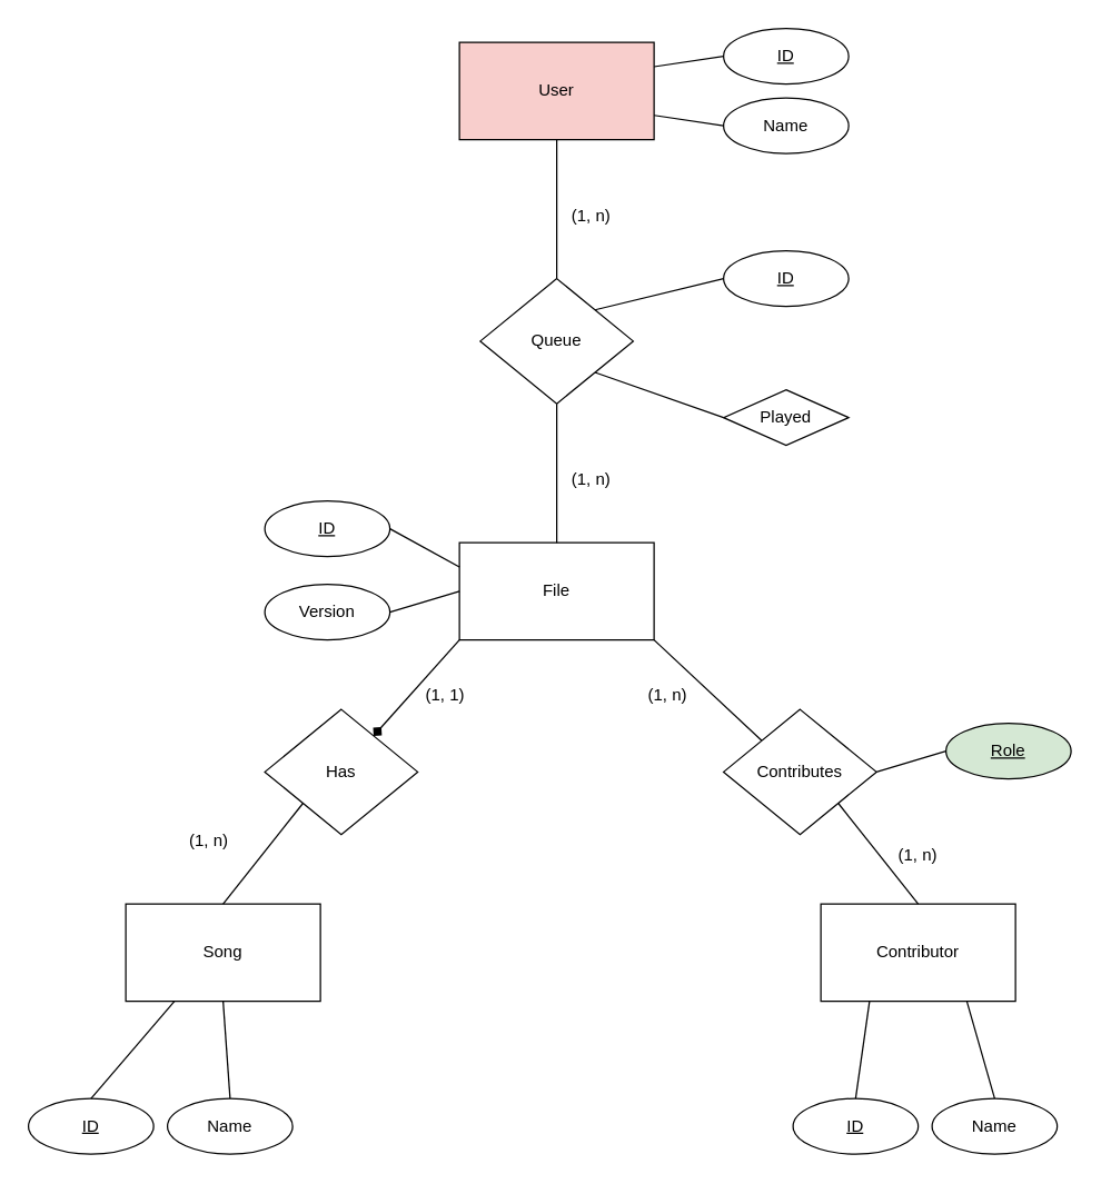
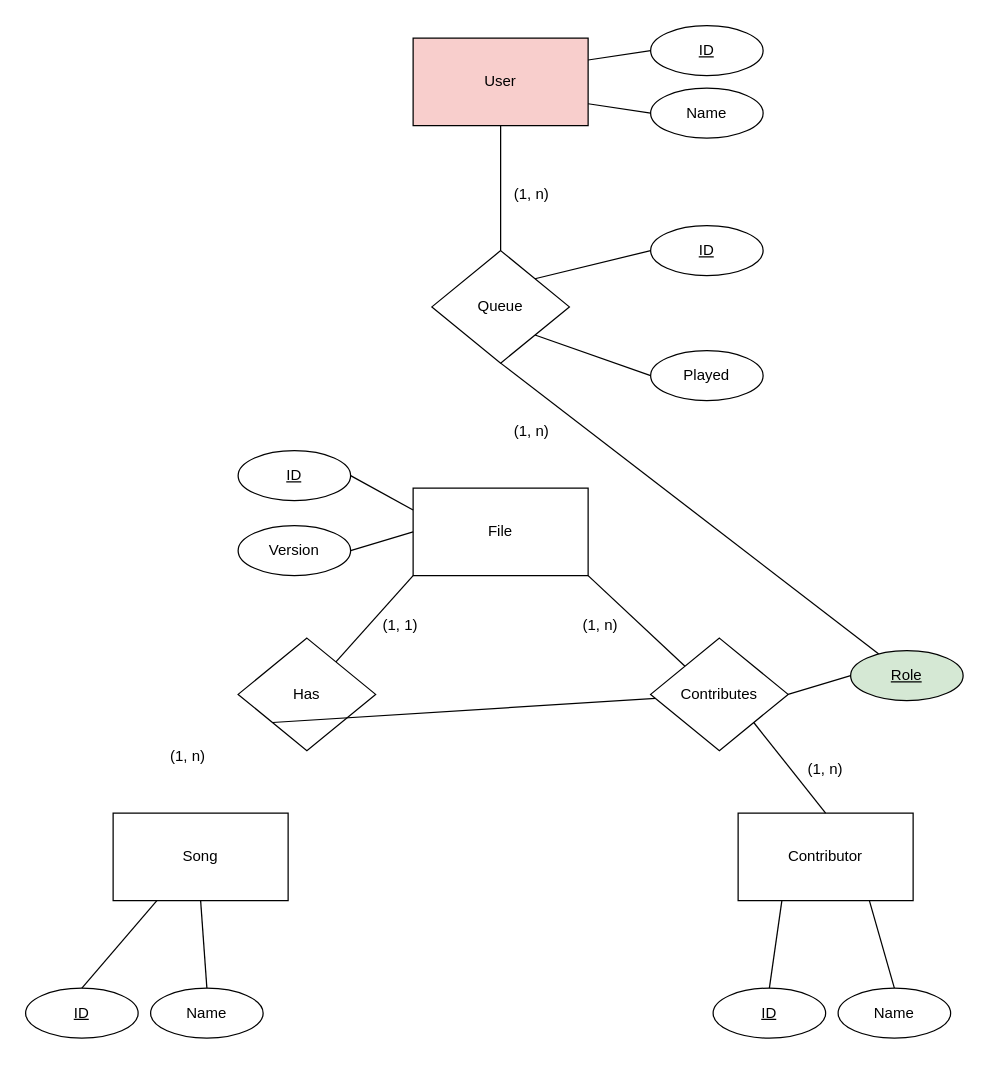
- <mxCell id="14" value="Played" style="rhombus;whiteSpace=wrap;html=1;" parent="1" vertex="1"><mxGeometry x="520" y="280" width="90" height="40" as="geometry" /></mxCell>
+ <mxCell id="14" value="Played" style="ellipse;whiteSpace=wrap;html=1;" parent="1" vertex="1"><mxGeometry x="520" y="280" width="90" height="40" as="geometry" /></mxCell>
- <mxCell id="6" value="" style="endArrow=none;html=1;rounded=0;exitX=0.5;exitY=1;exitDx=0;exitDy=0;entryX=0.5;entryY=0;entryDx=0;entryDy=0;" parent="1" source="4" target="3" edge="1"><mxGeometry width="50" height="50" relative="1" as="geometry"><mxPoint x="400" y="250" as="sourcePoint" /><mxPoint x="450" y="200" as="targetPoint" /></mxGeometry></mxCell>
+ <mxCell id="6" value="" style="endArrow=none;html=1;rounded=0;exitX=0.5;exitY=1;exitDx=0;exitDy=0;" parent="1" source="4" target="31" edge="1"><mxGeometry width="50" height="50" relative="1" as="geometry"><mxPoint x="400" y="250" as="sourcePoint" /><mxPoint x="450" y="200" as="targetPoint" /></mxGeometry></mxCell>
- <mxCell id="20" value="" style="endArrow=diamond;html=1;rounded=0;exitX=0;exitY=1;exitDx=0;exitDy=0;" parent="1" source="3" target="19" edge="1"><mxGeometry width="50" height="50" relative="1" as="geometry"><mxPoint x="400" y="480" as="sourcePoint" /><mxPoint x="450" y="430" as="targetPoint" /></mxGeometry></mxCell>
+ <mxCell id="20" value="" style="endArrow=none;html=1;rounded=0;exitX=0;exitY=1;exitDx=0;exitDy=0;" parent="1" source="3" target="19" edge="1"><mxGeometry width="50" height="50" relative="1" as="geometry"><mxPoint x="400" y="480" as="sourcePoint" /><mxPoint x="450" y="430" as="targetPoint" /></mxGeometry></mxCell>
- <mxCell id="21" value="" style="endArrow=none;html=1;rounded=0;entryX=0.5;entryY=0;entryDx=0;entryDy=0;exitX=0;exitY=1;exitDx=0;exitDy=0;" parent="1" source="19" target="17" edge="1"><mxGeometry width="50" height="50" relative="1" as="geometry"><mxPoint x="400" y="480" as="sourcePoint" /><mxPoint x="450" y="430" as="targetPoint" /></mxGeometry></mxCell>
+ <mxCell id="21" value="" style="endArrow=none;html=1;rounded=0;exitX=0;exitY=1;exitDx=0;exitDy=0;" parent="1" source="19" target="22" edge="1"><mxGeometry width="50" height="50" relative="1" as="geometry"><mxPoint x="400" y="480" as="sourcePoint" /><mxPoint x="450" y="430" as="targetPoint" /></mxGeometry></mxCell>
